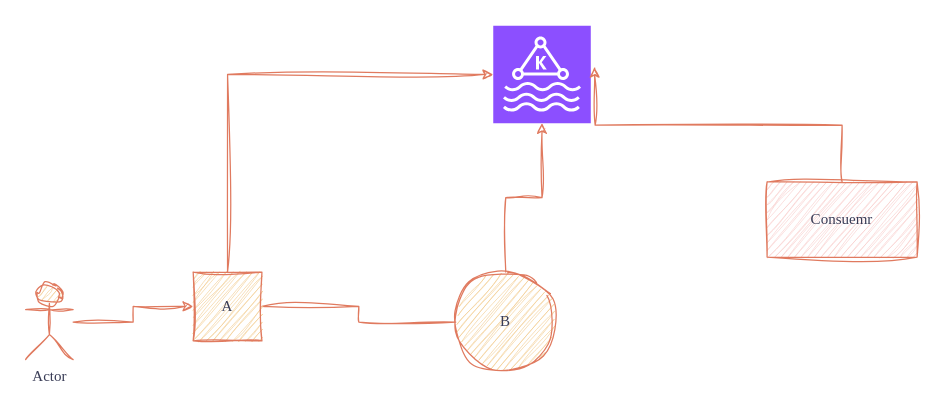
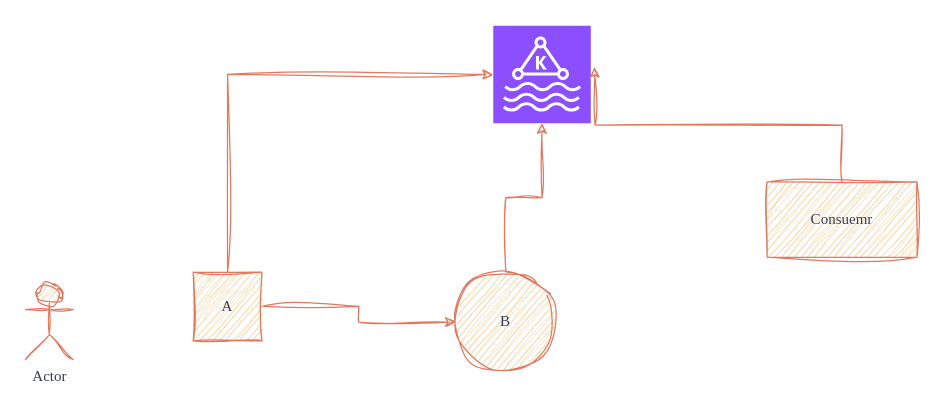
- <mxCell id="9" value="Consuemr" style="rounded=0;whiteSpace=wrap;html=1;sketch=1;hachureGap=4;jiggle=2;curveFitting=1;strokeColor=#E07A5F;fontFamily=Architects Daughter;fontSource=https%3A%2F%2Ffonts.googleapis.com%2Fcss%3Ffamily%3DArchitects%2BDaughter;fontColor=#393C56;fillColor=#f8cecc;" vertex="1" parent="1"><mxGeometry x="613" y="145" width="120" height="60" as="geometry" /></mxCell>
+ <mxCell id="9" value="Consuemr" style="rounded=0;whiteSpace=wrap;html=1;sketch=1;hachureGap=4;jiggle=2;curveFitting=1;strokeColor=#E07A5F;fontFamily=Architects Daughter;fontSource=https%3A%2F%2Ffonts.googleapis.com%2Fcss%3Ffamily%3DArchitects%2BDaughter;fontColor=#393C56;fillColor=#F2CC8F;" vertex="1" parent="1"><mxGeometry x="613" y="145" width="120" height="60" as="geometry" /></mxCell>
- <mxCell id="10" value="" style="edgeStyle=orthogonalEdgeStyle;rounded=0;sketch=1;hachureGap=4;jiggle=2;curveFitting=1;orthogonalLoop=1;jettySize=auto;html=1;strokeColor=#E07A5F;fontFamily=Architects Daughter;fontSource=https%3A%2F%2Ffonts.googleapis.com%2Fcss%3Ffamily%3DArchitects%2BDaughter;fontColor=#393C56;fillColor=#F2CC8F;" edge="1" parent="1" source="11" target="3"><mxGeometry relative="1" as="geometry" /></mxCell>
- <mxCell id="2" style="edgeStyle=orthogonalEdgeStyle;rounded=0;sketch=1;hachureGap=4;jiggle=2;curveFitting=1;orthogonalLoop=1;jettySize=auto;html=1;entryX=0;entryY=0.5;entryDx=0;entryDy=0;strokeColor=#E07A5F;fontFamily=Architects Daughter;fontSource=https%3A%2F%2Ffonts.googleapis.com%2Fcss%3Ffamily%3DArchitects%2BDaughter;fontColor=#393C56;fillColor=#F2CC8F;endArrow=none;" edge="1" parent="1" source="3" target="4"><mxGeometry relative="1" as="geometry" /></mxCell>
+ <mxCell id="2" style="edgeStyle=orthogonalEdgeStyle;rounded=0;sketch=1;hachureGap=4;jiggle=2;curveFitting=1;orthogonalLoop=1;jettySize=auto;html=1;entryX=0;entryY=0.5;entryDx=0;entryDy=0;strokeColor=#E07A5F;fontFamily=Architects Daughter;fontSource=https%3A%2F%2Ffonts.googleapis.com%2Fcss%3Ffamily%3DArchitects%2BDaughter;fontColor=#393C56;fillColor=#F2CC8F;" edge="1" parent="1" source="3" target="4"><mxGeometry relative="1" as="geometry" /></mxCell>
